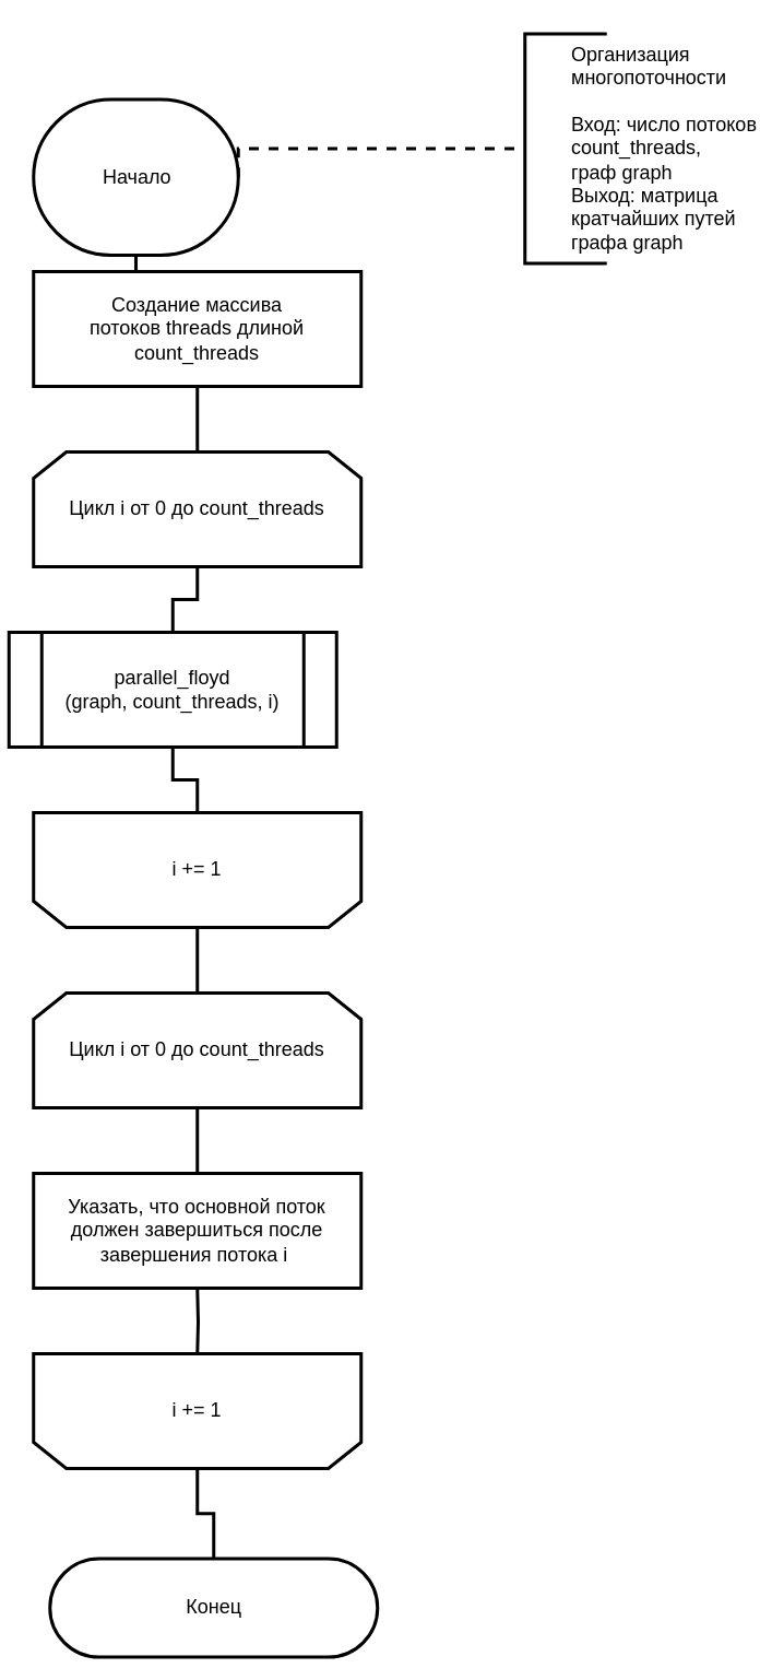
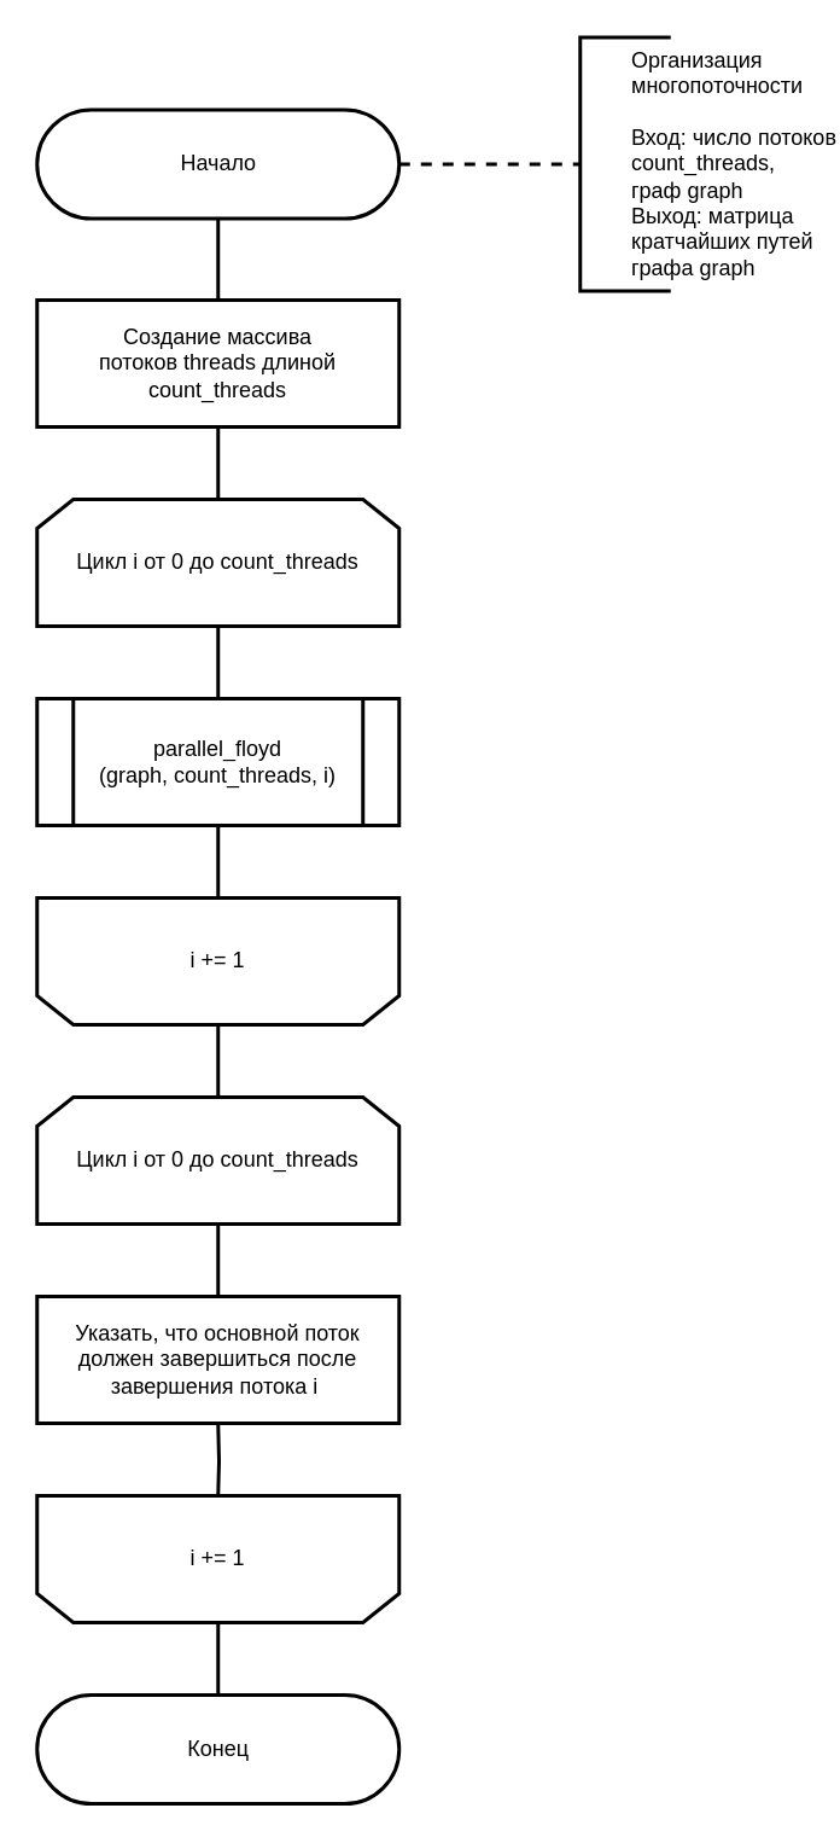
- <mxCell id="4" value="&lt;font style=&quot;font-size: 12px&quot;&gt;Начало&lt;/font&gt;" style="html=1;dashed=0;whitespace=wrap;shape=mxgraph.dfd.start;strokeWidth=2;" vertex="1" parent="1"><mxGeometry x="20" y="60" width="125" height="95" as="geometry" /></mxCell>
+ <mxCell id="4" value="&lt;font style=&quot;font-size: 12px&quot;&gt;Начало&lt;/font&gt;" style="html=1;dashed=0;whitespace=wrap;shape=mxgraph.dfd.start;strokeWidth=2;" vertex="1" parent="1"><mxGeometry x="20" y="60" width="200" height="60" as="geometry" /></mxCell>
- <mxCell id="19" value="&lt;div&gt;&lt;div&gt;parallel_floyd&lt;/div&gt;&lt;div&gt;(graph, c&lt;span&gt;ount_threads,&amp;nbsp;&lt;/span&gt;&lt;span&gt;i)&lt;/span&gt;&lt;/div&gt;&lt;/div&gt;" style="shape=process;whiteSpace=wrap;html=1;backgroundOutline=1;strokeWidth=2;" vertex="1" parent="1"><mxGeometry x="5" y="385" width="200" height="70" as="geometry" /></mxCell>
+ <mxCell id="19" value="&lt;div&gt;&lt;div&gt;parallel_floyd&lt;/div&gt;&lt;div&gt;(graph, c&lt;span&gt;ount_threads,&amp;nbsp;&lt;/span&gt;&lt;span&gt;i)&lt;/span&gt;&lt;/div&gt;&lt;/div&gt;" style="shape=process;whiteSpace=wrap;html=1;backgroundOutline=1;strokeWidth=2;" vertex="1" parent="1"><mxGeometry x="20" y="385" width="200" height="70" as="geometry" /></mxCell>
- <mxCell id="6" value="&lt;font style=&quot;font-size: 12px&quot;&gt;Конец&lt;/font&gt;" style="html=1;dashed=0;whitespace=wrap;shape=mxgraph.dfd.start;strokeWidth=2;" vertex="1" parent="1"><mxGeometry x="30" y="950" width="200" height="60" as="geometry" /></mxCell>
+ <mxCell id="6" value="&lt;font style=&quot;font-size: 12px&quot;&gt;Конец&lt;/font&gt;" style="html=1;dashed=0;whitespace=wrap;shape=mxgraph.dfd.start;strokeWidth=2;" vertex="1" parent="1"><mxGeometry x="20" y="935" width="200" height="60" as="geometry" /></mxCell>
